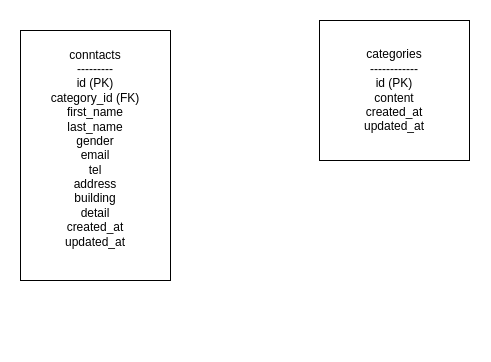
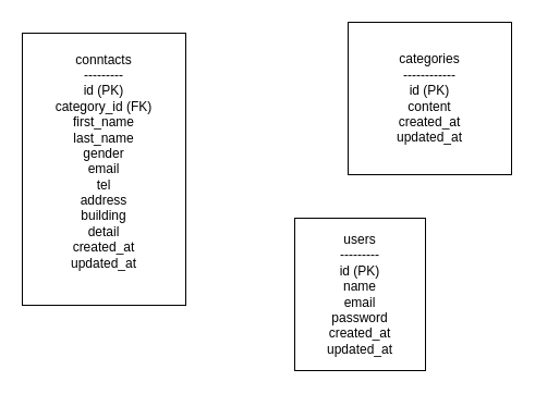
+ <mxCell id="4" value="&lt;div&gt;&lt;font color=&quot;#000000&quot;&gt;users&lt;/font&gt;&lt;/div&gt;&lt;div&gt;&lt;font color=&quot;#000000&quot;&gt;---------&lt;/font&gt;&lt;/div&gt;&lt;div&gt;&lt;font color=&quot;#000000&quot;&gt;id (PK)&lt;/font&gt;&lt;/div&gt;&lt;div&gt;&lt;font color=&quot;#000000&quot;&gt;name&lt;/font&gt;&lt;/div&gt;&lt;div&gt;&lt;font color=&quot;#000000&quot;&gt;email&lt;/font&gt;&lt;/div&gt;&lt;div&gt;&lt;font color=&quot;#000000&quot;&gt;password&lt;/font&gt;&lt;/div&gt;&lt;div&gt;&lt;font color=&quot;#000000&quot;&gt;created_at&lt;/font&gt;&lt;/div&gt;&lt;div&gt;&lt;font color=&quot;#000000&quot;&gt;updated_at&lt;/font&gt;&lt;/div&gt;" style="rounded=0;whiteSpace=wrap;html=1;" vertex="1" parent="1"><mxGeometry x="270" y="200" width="120" height="140" as="geometry" /></mxCell>
